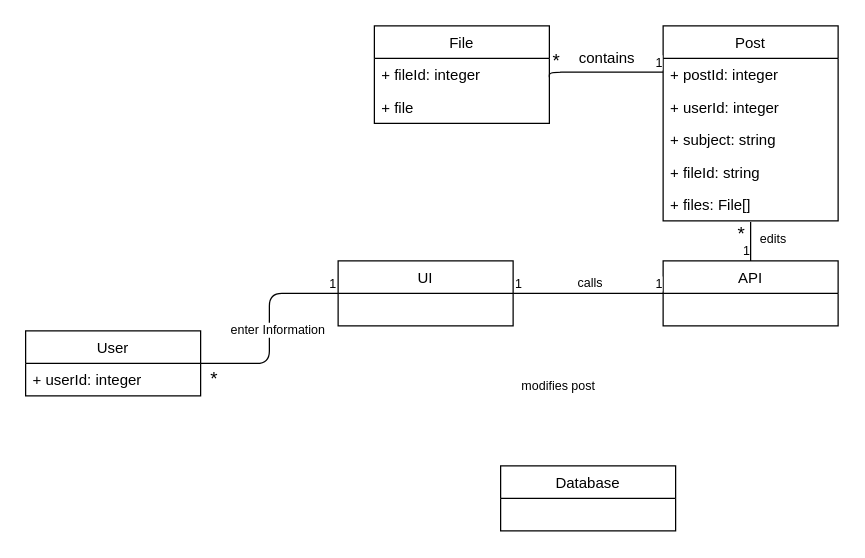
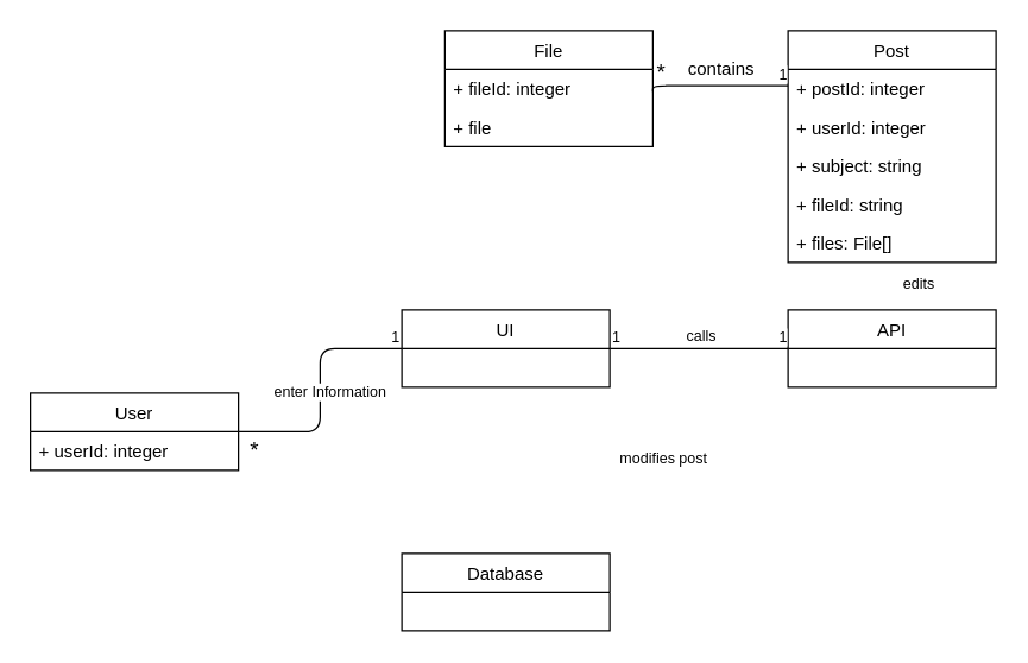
- <mxCell id="22" value="" style="endArrow=none;html=1;edgeStyle=orthogonalEdgeStyle;entryX=0.5;entryY=0;entryDx=0;entryDy=0;exitX=0.5;exitY=1.038;exitDx=0;exitDy=0;exitPerimeter=0;" parent="1" source="21" target="6" edge="1"><mxGeometry relative="1" as="geometry"><mxPoint x="600" y="172" as="sourcePoint" /><mxPoint x="710" y="162" as="targetPoint" /><Array as="points"><mxPoint x="600" y="177" /><mxPoint x="600" y="177" /></Array></mxGeometry></mxCell>
- <mxCell id="23" value="&lt;font style=&quot;font-size: 15px&quot;&gt;*&lt;/font&gt;" style="resizable=0;html=1;align=left;verticalAlign=bottom;labelBackgroundColor=#ffffff;fontSize=10;" parent="22" connectable="0" vertex="1"><mxGeometry x="-1" relative="1" as="geometry"><mxPoint x="-12" y="20" as="offset" /></mxGeometry></mxCell>
- <mxCell id="24" value="1" style="resizable=0;html=1;align=right;verticalAlign=bottom;labelBackgroundColor=#ffffff;fontSize=10;" parent="22" connectable="0" vertex="1"><mxGeometry x="1" relative="1" as="geometry" /></mxCell>
- <mxCell id="4" value="Database" style="swimlane;fontStyle=0;childLayout=stackLayout;horizontal=1;startSize=26;fillColor=none;horizontalStack=0;resizeParent=1;resizeParentMax=0;resizeLast=0;collapsible=1;marginBottom=0;" parent="1" vertex="1"><mxGeometry x="400" y="372" width="140" height="52" as="geometry" /></mxCell>
+ <mxCell id="4" value="Database" style="swimlane;fontStyle=0;childLayout=stackLayout;horizontal=1;startSize=26;fillColor=none;horizontalStack=0;resizeParent=1;resizeParentMax=0;resizeLast=0;collapsible=1;marginBottom=0;" parent="1" vertex="1"><mxGeometry x="270" y="372" width="140" height="52" as="geometry" /></mxCell>
